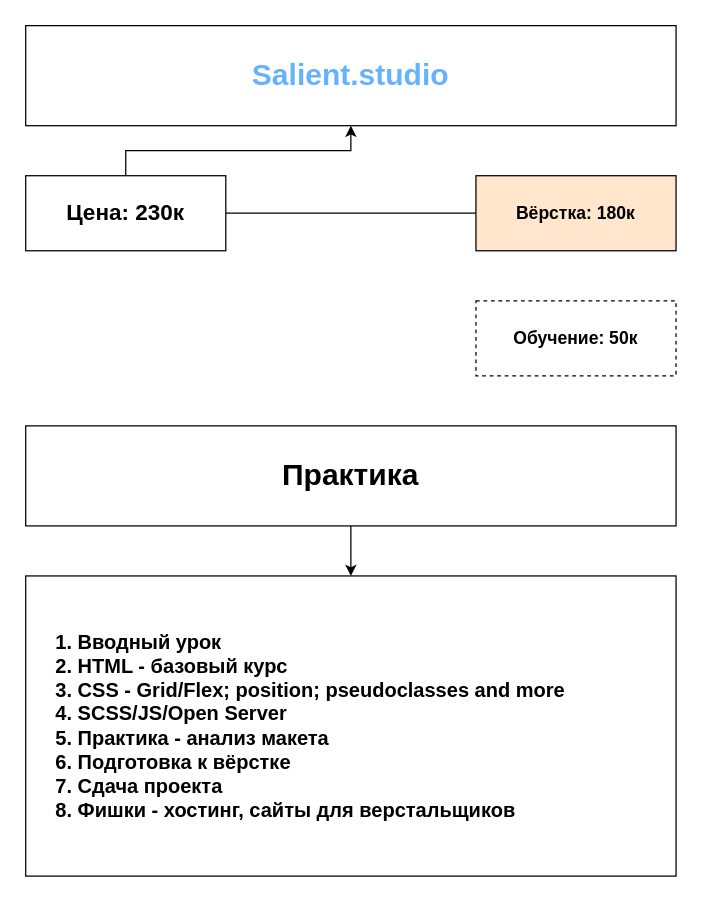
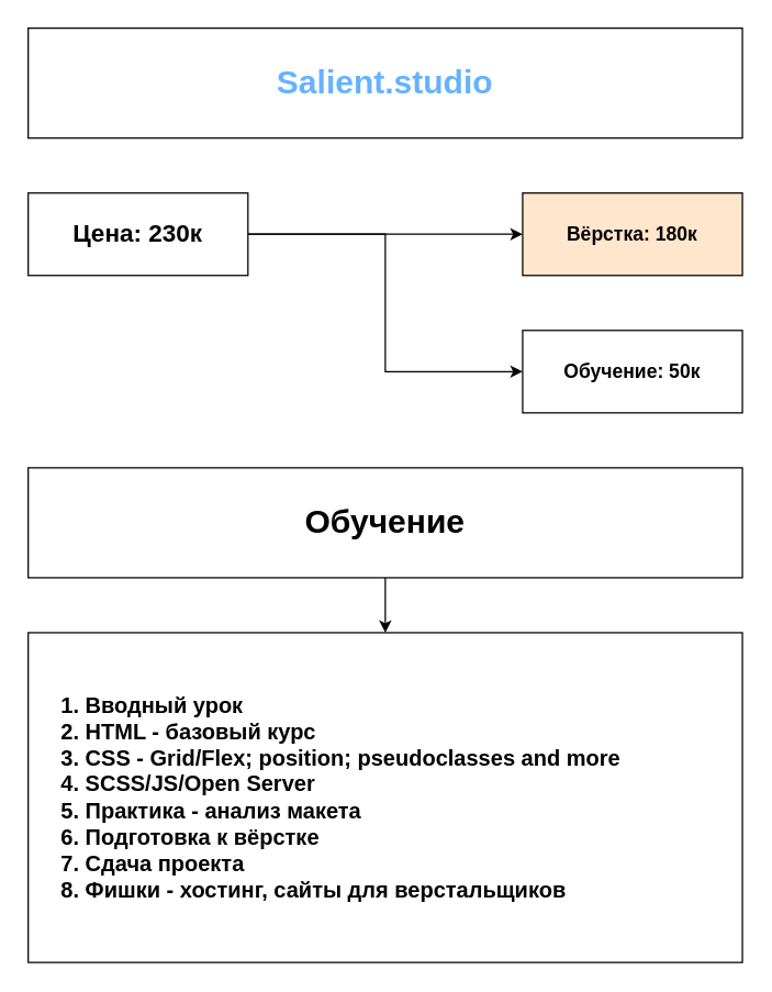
- <mxCell id="4" style="edgeStyle=orthogonalEdgeStyle;rounded=0;orthogonalLoop=1;jettySize=auto;html=1;" edge="1" parent="1" source="5" target="2"><mxGeometry relative="1" as="geometry" /></mxCell>
+ <mxCell id="4" style="edgeStyle=orthogonalEdgeStyle;rounded=0;orthogonalLoop=1;jettySize=auto;html=1;entryX=0;entryY=0.5;entryDx=0;entryDy=0;" edge="1" parent="1" source="5" target="7"><mxGeometry relative="1" as="geometry" /></mxCell>
- <mxCell id="3" style="edgeStyle=orthogonalEdgeStyle;rounded=0;orthogonalLoop=1;jettySize=auto;html=1;entryX=0;entryY=0.5;entryDx=0;entryDy=0;endArrow=none;" edge="1" parent="1" source="5" target="6"><mxGeometry relative="1" as="geometry"><mxPoint x="300" y="170" as="targetPoint" /></mxGeometry></mxCell>
+ <mxCell id="3" style="edgeStyle=orthogonalEdgeStyle;rounded=0;orthogonalLoop=1;jettySize=auto;html=1;entryX=0;entryY=0.5;entryDx=0;entryDy=0;" edge="1" parent="1" source="5" target="6"><mxGeometry relative="1" as="geometry"><mxPoint x="300" y="170" as="targetPoint" /></mxGeometry></mxCell>
- <mxCell id="7" value="&lt;h3&gt;Обучение: 50к&lt;/h3&gt;" style="rounded=0;whiteSpace=wrap;html=1;dashed=1;" vertex="1" parent="1"><mxGeometry x="380" y="240" width="160" height="60" as="geometry" /></mxCell>
+ <mxCell id="7" value="&lt;h3&gt;Обучение: 50к&lt;/h3&gt;" style="rounded=0;whiteSpace=wrap;html=1;" vertex="1" parent="1"><mxGeometry x="380" y="240" width="160" height="60" as="geometry" /></mxCell>
- <mxCell id="9" value="&lt;h1&gt;Практика&lt;/h1&gt;" style="rounded=0;whiteSpace=wrap;html=1;" vertex="1" parent="1"><mxGeometry x="20" y="340" width="520" height="80" as="geometry" /></mxCell>
+ <mxCell id="9" value="&lt;h1&gt;Обучение&lt;/h1&gt;" style="rounded=0;whiteSpace=wrap;html=1;" vertex="1" parent="1"><mxGeometry x="20" y="340" width="520" height="80" as="geometry" /></mxCell>
